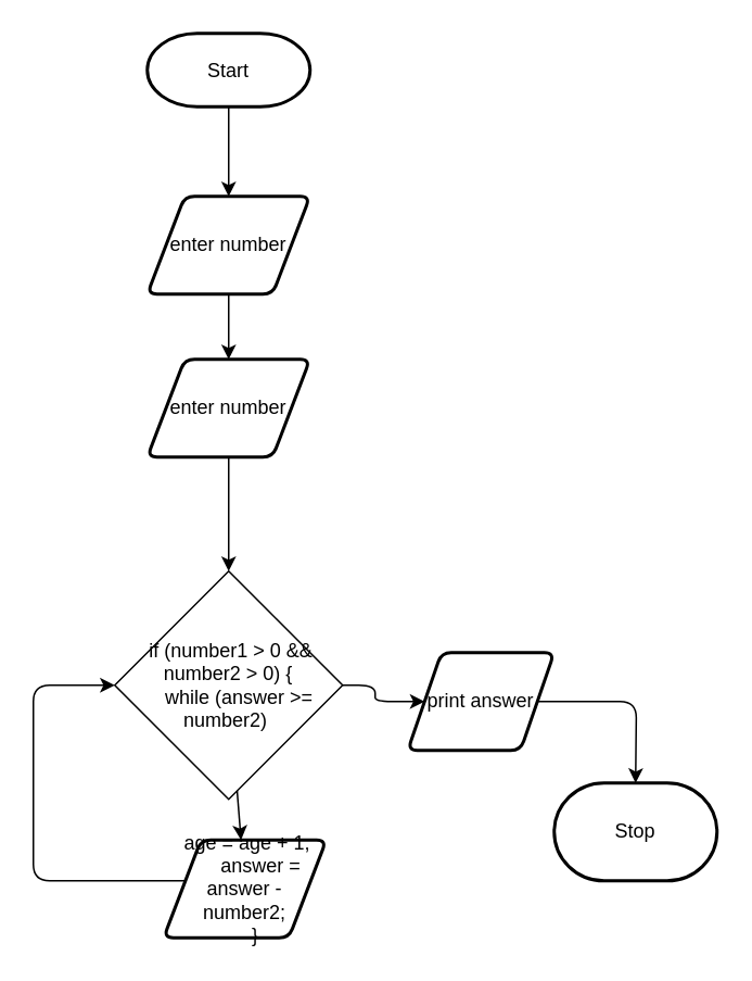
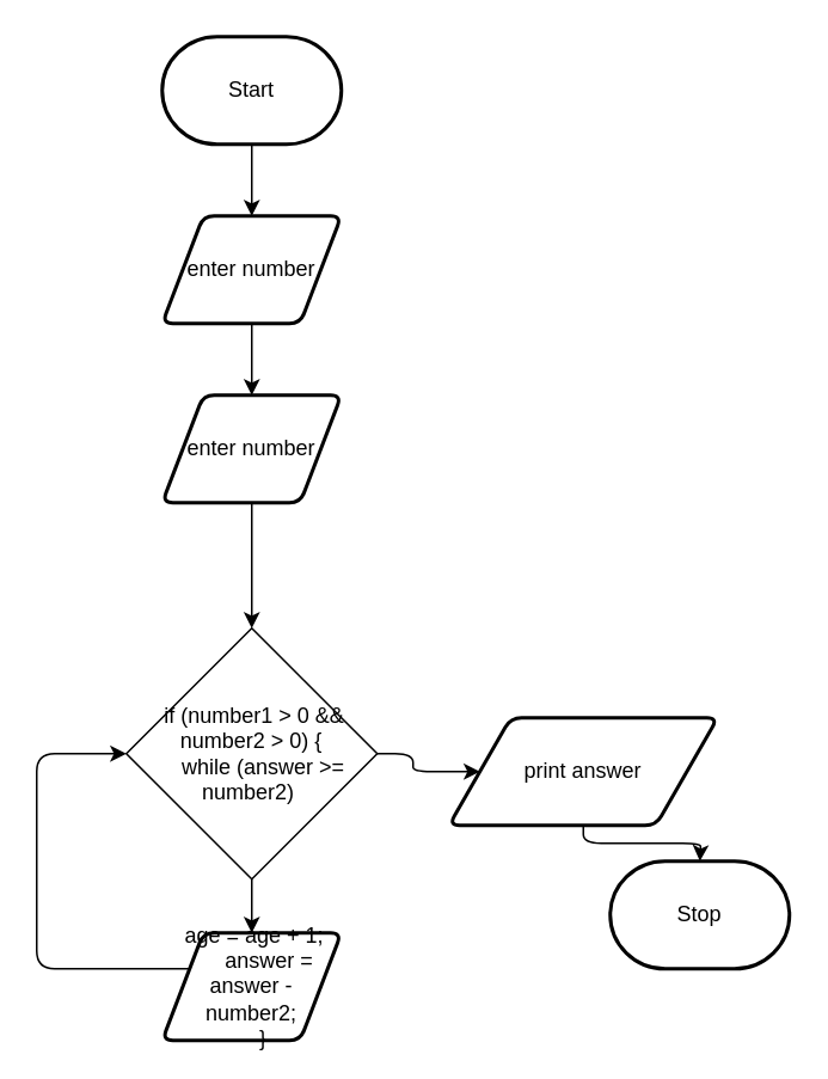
- <mxCell id="3" value="Start" style="strokeWidth=2;html=1;shape=mxgraph.flowchart.terminator;whiteSpace=wrap;" parent="1" vertex="1"><mxGeometry x="90" y="20" width="100" height="45" as="geometry" /></mxCell>
+ <mxCell id="3" value="Start" style="strokeWidth=2;html=1;shape=mxgraph.flowchart.terminator;whiteSpace=wrap;" parent="1" vertex="1"><mxGeometry x="90" y="20" width="100" height="60" as="geometry" /></mxCell>
- <mxCell id="13" value="&lt;div&gt;print answer&lt;/div&gt;" style="shape=parallelogram;html=1;strokeWidth=2;perimeter=parallelogramPerimeter;whiteSpace=wrap;rounded=1;arcSize=12;size=0.23;" parent="1" vertex="1"><mxGeometry x="250" y="400" width="90" height="60" as="geometry" /></mxCell>
+ <mxCell id="13" value="&lt;div&gt;print answer&lt;/div&gt;" style="shape=parallelogram;html=1;strokeWidth=2;perimeter=parallelogramPerimeter;whiteSpace=wrap;rounded=1;arcSize=12;size=0.23;" parent="1" vertex="1"><mxGeometry x="250" y="400" width="150" height="60" as="geometry" /></mxCell>
- <mxCell id="7" value="&lt;div&gt;&amp;nbsp;age = age + 1;&lt;/div&gt;&lt;div&gt;&amp;nbsp; &amp;nbsp; &amp;nbsp; answer = answer - number2;&lt;/div&gt;&lt;div&gt;&amp;nbsp; &amp;nbsp; }&lt;/div&gt;" style="shape=parallelogram;html=1;strokeWidth=2;perimeter=parallelogramPerimeter;whiteSpace=wrap;rounded=1;arcSize=12;size=0.23;" parent="1" vertex="1"><mxGeometry x="100" y="515" width="100" height="60" as="geometry" /></mxCell>
+ <mxCell id="7" value="&lt;div&gt;&amp;nbsp;age = age + 1;&lt;/div&gt;&lt;div&gt;&amp;nbsp; &amp;nbsp; &amp;nbsp; answer = answer - number2;&lt;/div&gt;&lt;div&gt;&amp;nbsp; &amp;nbsp; }&lt;/div&gt;" style="shape=parallelogram;html=1;strokeWidth=2;perimeter=parallelogramPerimeter;whiteSpace=wrap;rounded=1;arcSize=12;size=0.23;" parent="1" vertex="1"><mxGeometry x="90" y="520" width="100" height="60" as="geometry" /></mxCell>
